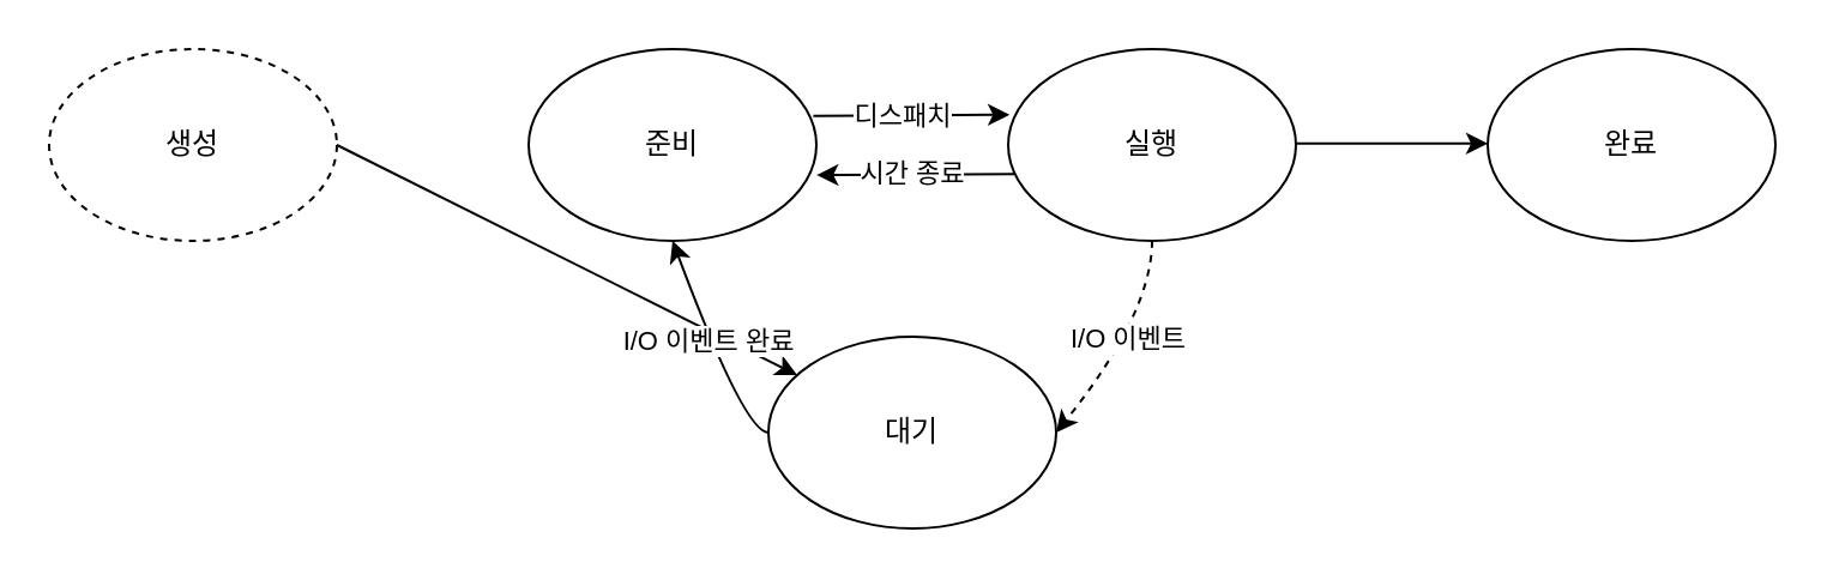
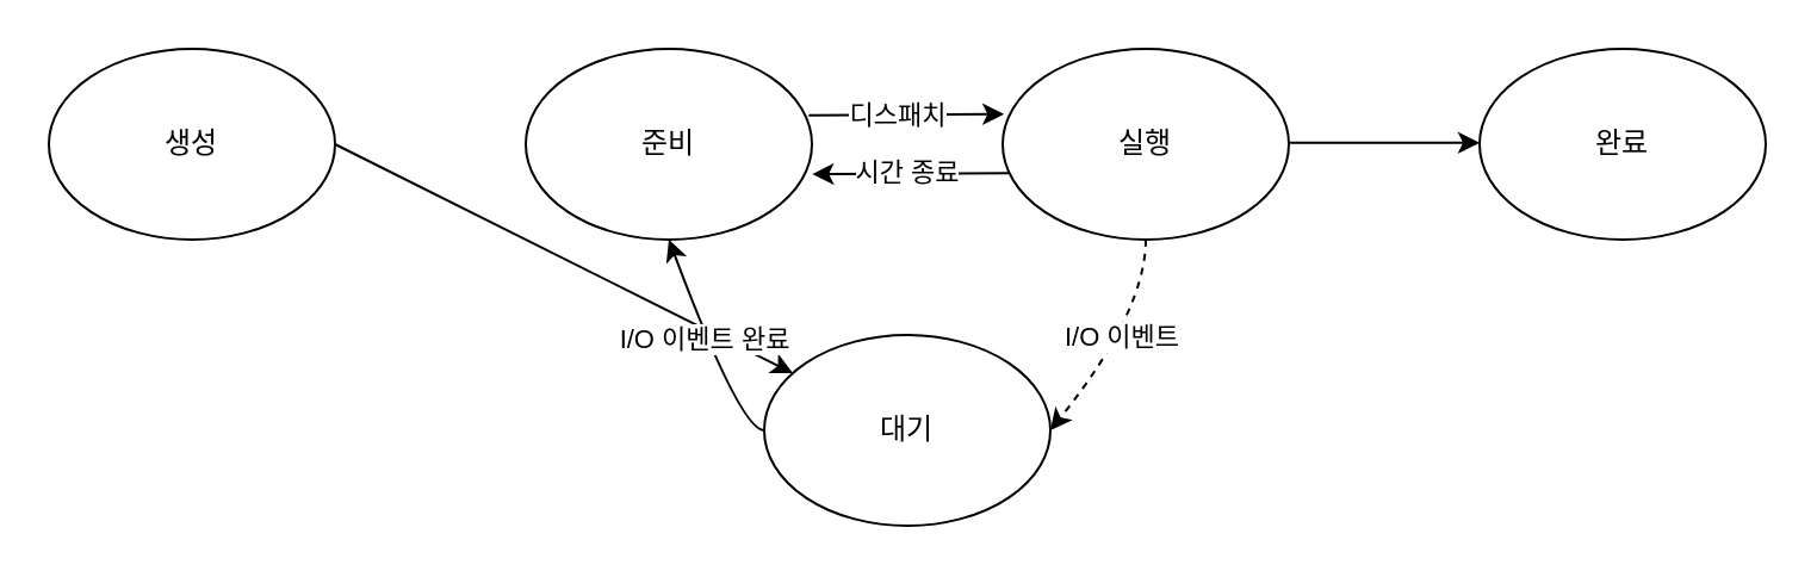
- <mxCell id="2" value="생성" style="ellipse;whiteSpace=wrap;html=1;dashed=1;" vertex="1" parent="1"><mxGeometry x="20" y="20" width="120" height="80" as="geometry" /></mxCell>
+ <mxCell id="2" value="생성" style="ellipse;whiteSpace=wrap;html=1;" vertex="1" parent="1"><mxGeometry x="20" y="20" width="120" height="80" as="geometry" /></mxCell>
